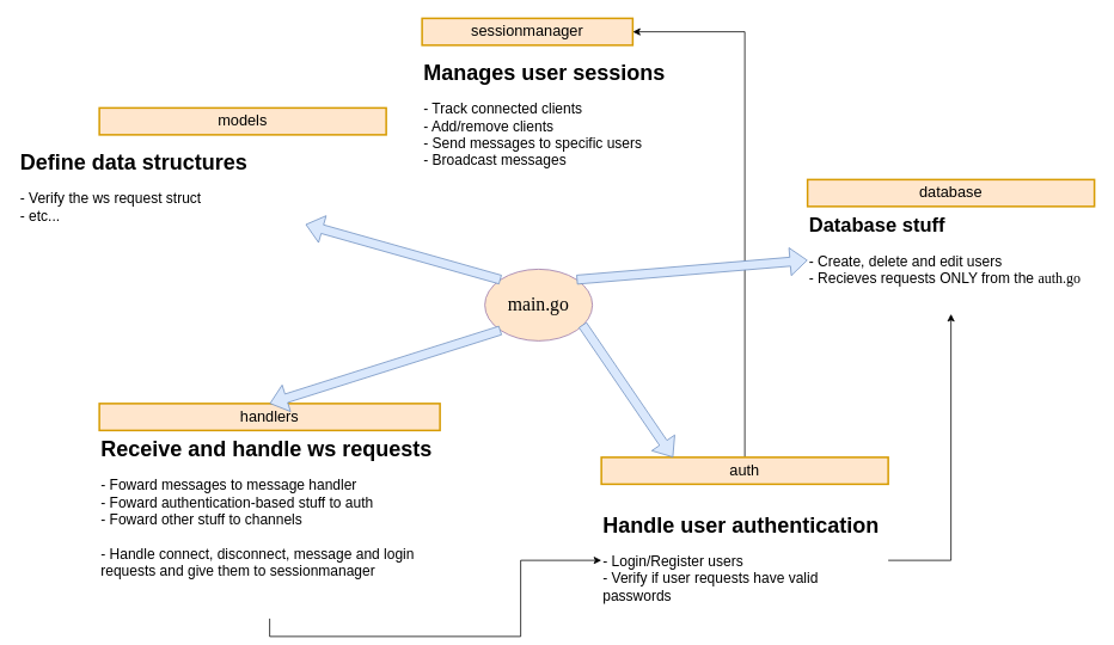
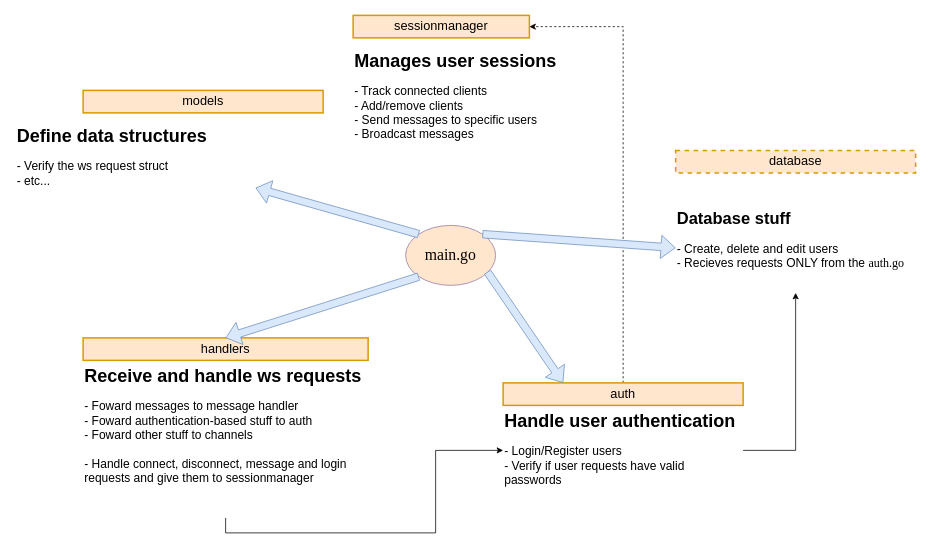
- <mxCell id="2" style="edgeStyle=orthogonalEdgeStyle;rounded=0;orthogonalLoop=1;jettySize=auto;html=1;exitX=0.5;exitY=0;exitDx=0;exitDy=0;entryX=1;entryY=0.5;entryDx=0;entryDy=0;" parent="1" source="3" target="18" edge="1"><mxGeometry relative="1" as="geometry" /></mxCell>
+ <mxCell id="2" style="edgeStyle=orthogonalEdgeStyle;rounded=0;orthogonalLoop=1;jettySize=auto;html=1;exitX=0.5;exitY=0;exitDx=0;exitDy=0;entryX=1;entryY=0.5;entryDx=0;entryDy=0;dashed=1;" parent="1" source="3" target="18" edge="1"><mxGeometry relative="1" as="geometry" /></mxCell>
- <mxCell id="12" value="database" style="rounded=0;whiteSpace=wrap;html=1;fillColor=#ffe6cc;strokeColor=#d79b00;strokeWidth=2;fontSize=17;" parent="1" vertex="1"><mxGeometry x="900" y="200" width="320" height="30" as="geometry" /></mxCell>
+ <mxCell id="12" value="database" style="rounded=0;whiteSpace=wrap;html=1;fillColor=#ffe6cc;strokeColor=#d79b00;strokeWidth=2;fontSize=17;dashed=1;" parent="1" vertex="1"><mxGeometry x="900" y="200" width="320" height="30" as="geometry" /></mxCell>
- <mxCell id="13" value="&lt;h1 style=&quot;margin-top: 0px;&quot;&gt;&lt;font style=&quot;font-size: 22px;&quot;&gt;Database stuff&lt;/font&gt;&lt;/h1&gt;&lt;div&gt;&lt;font style=&quot;font-size: 16px;&quot;&gt;- Create, delete and edit users&lt;/font&gt;&lt;/div&gt;&lt;div&gt;&lt;font style=&quot;font-size: 16px;&quot;&gt;- Recieves requests ONLY from the &lt;font style=&quot;&quot; face=&quot;Tahoma&quot;&gt;auth.go&lt;/font&gt;&lt;/font&gt;&lt;/div&gt;" style="text;html=1;whiteSpace=wrap;overflow=hidden;rounded=0;" parent="1" vertex="1"><mxGeometry x="900" y="230" width="320" height="120" as="geometry" /></mxCell>
+ <mxCell id="13" value="&lt;h1 style=&quot;margin-top: 0px;&quot;&gt;&lt;font style=&quot;font-size: 22px;&quot;&gt;Database stuff&lt;/font&gt;&lt;/h1&gt;&lt;div&gt;&lt;font style=&quot;font-size: 16px;&quot;&gt;- Create, delete and edit users&lt;/font&gt;&lt;/div&gt;&lt;div&gt;&lt;font style=&quot;font-size: 16px;&quot;&gt;- Recieves requests ONLY from the &lt;font style=&quot;&quot; face=&quot;Tahoma&quot;&gt;auth.go&lt;/font&gt;&lt;/font&gt;&lt;/div&gt;" style="text;html=1;whiteSpace=wrap;overflow=hidden;rounded=0;" parent="1" vertex="1"><mxGeometry x="900" y="270" width="320" height="120" as="geometry" /></mxCell>
- <mxCell id="5" value="&lt;h1 style=&quot;margin-top: 0px;&quot;&gt;Handle user authentication&lt;/h1&gt;&lt;div&gt;&lt;font style=&quot;font-size: 16px;&quot;&gt;- Login/Register users&lt;/font&gt;&lt;/div&gt;&lt;div&gt;&lt;font style=&quot;font-size: 16px;&quot;&gt;- Verify if user requests have valid passwords&lt;/font&gt;&lt;/div&gt;" style="text;html=1;whiteSpace=wrap;overflow=hidden;rounded=0;" parent="1" vertex="1"><mxGeometry x="670" y="565" width="320" height="120" as="geometry" /></mxCell>
+ <mxCell id="5" value="&lt;h1 style=&quot;margin-top: 0px;&quot;&gt;Handle user authentication&lt;/h1&gt;&lt;div&gt;&lt;font style=&quot;font-size: 16px;&quot;&gt;- Login/Register users&lt;/font&gt;&lt;/div&gt;&lt;div&gt;&lt;font style=&quot;font-size: 16px;&quot;&gt;- Verify if user requests have valid passwords&lt;/font&gt;&lt;/div&gt;" style="text;html=1;whiteSpace=wrap;overflow=hidden;rounded=0;" parent="1" vertex="1"><mxGeometry x="670" y="540" width="320" height="120" as="geometry" /></mxCell>
